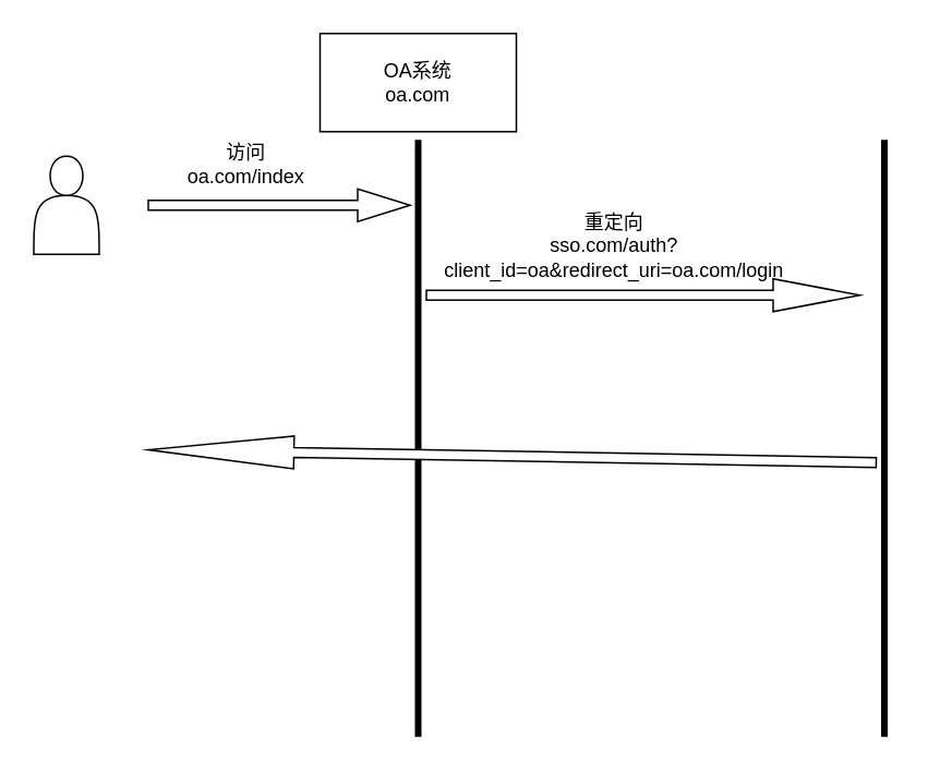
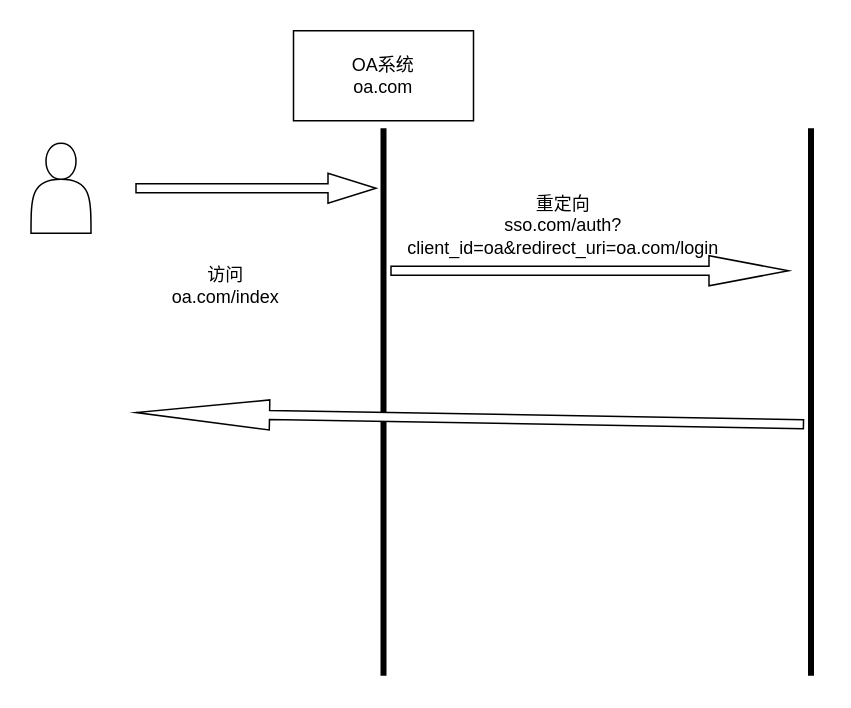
- <mxCell id="5" value="访问&lt;br&gt;oa.com/index" style="text;html=1;strokeColor=none;fillColor=none;align=center;verticalAlign=middle;whiteSpace=wrap;rounded=0;" vertex="1" parent="1"><mxGeometry x="90" y="85" width="120" height="30" as="geometry" /></mxCell>
+ <mxCell id="5" value="访问&lt;br&gt;oa.com/index" style="text;html=1;strokeColor=none;fillColor=none;align=center;verticalAlign=middle;whiteSpace=wrap;rounded=0;" vertex="1" parent="1"><mxGeometry x="90" y="175" width="120" height="30" as="geometry" /></mxCell>
